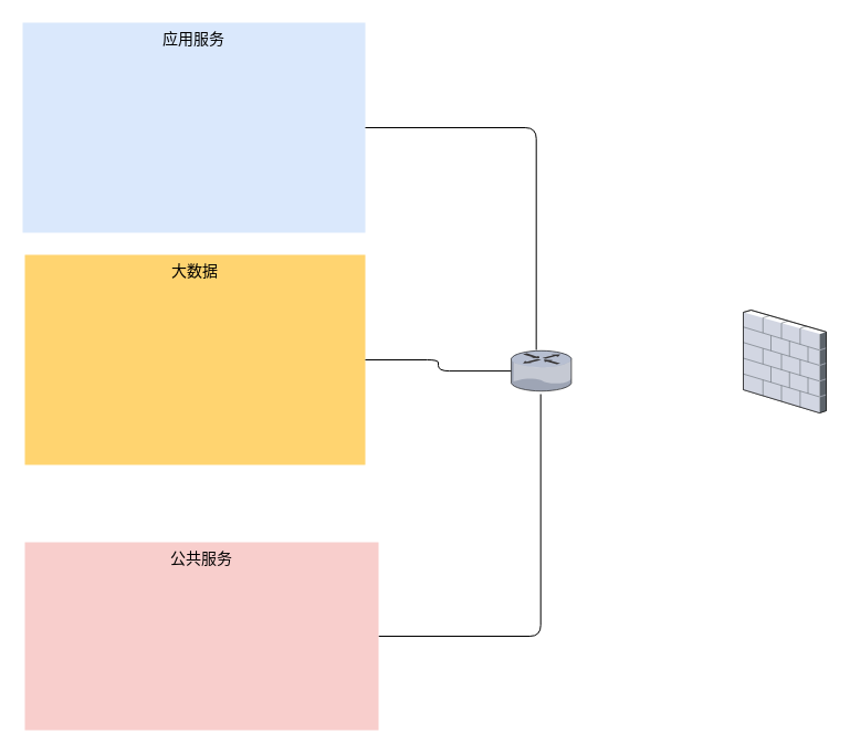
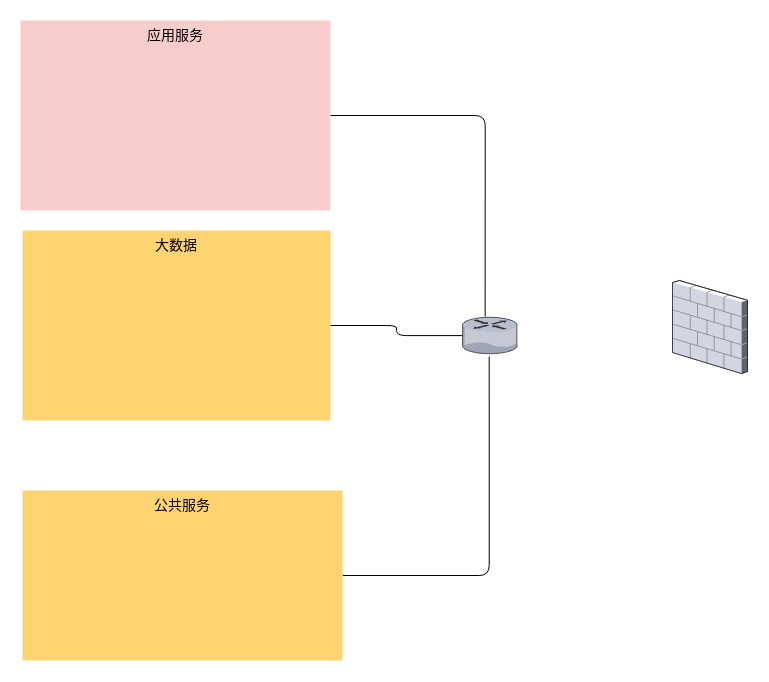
- <mxCell id="3" value="应用服务" style="whiteSpace=wrap;html=1;fillColor=#dae8fc;fontSize=14;strokeColor=none;verticalAlign=top;" vertex="1" parent="1"><mxGeometry x="20" y="20" width="310" height="190" as="geometry" /></mxCell>
+ <mxCell id="3" value="应用服务" style="whiteSpace=wrap;html=1;fillColor=#f8cecc;fontSize=14;strokeColor=none;verticalAlign=top;" vertex="1" parent="1"><mxGeometry x="20" y="20" width="310" height="190" as="geometry" /></mxCell>
- <mxCell id="8" value="公共服务" style="whiteSpace=wrap;html=1;fillColor=#f8cecc;fontSize=14;strokeColor=none;verticalAlign=top;" vertex="1" parent="1"><mxGeometry x="22" y="490" width="320" height="170" as="geometry" /></mxCell>
+ <mxCell id="8" value="公共服务" style="whiteSpace=wrap;html=1;fillColor=#ffd470;fontSize=14;strokeColor=none;verticalAlign=top;" vertex="1" parent="1"><mxGeometry x="22" y="490" width="320" height="170" as="geometry" /></mxCell>
